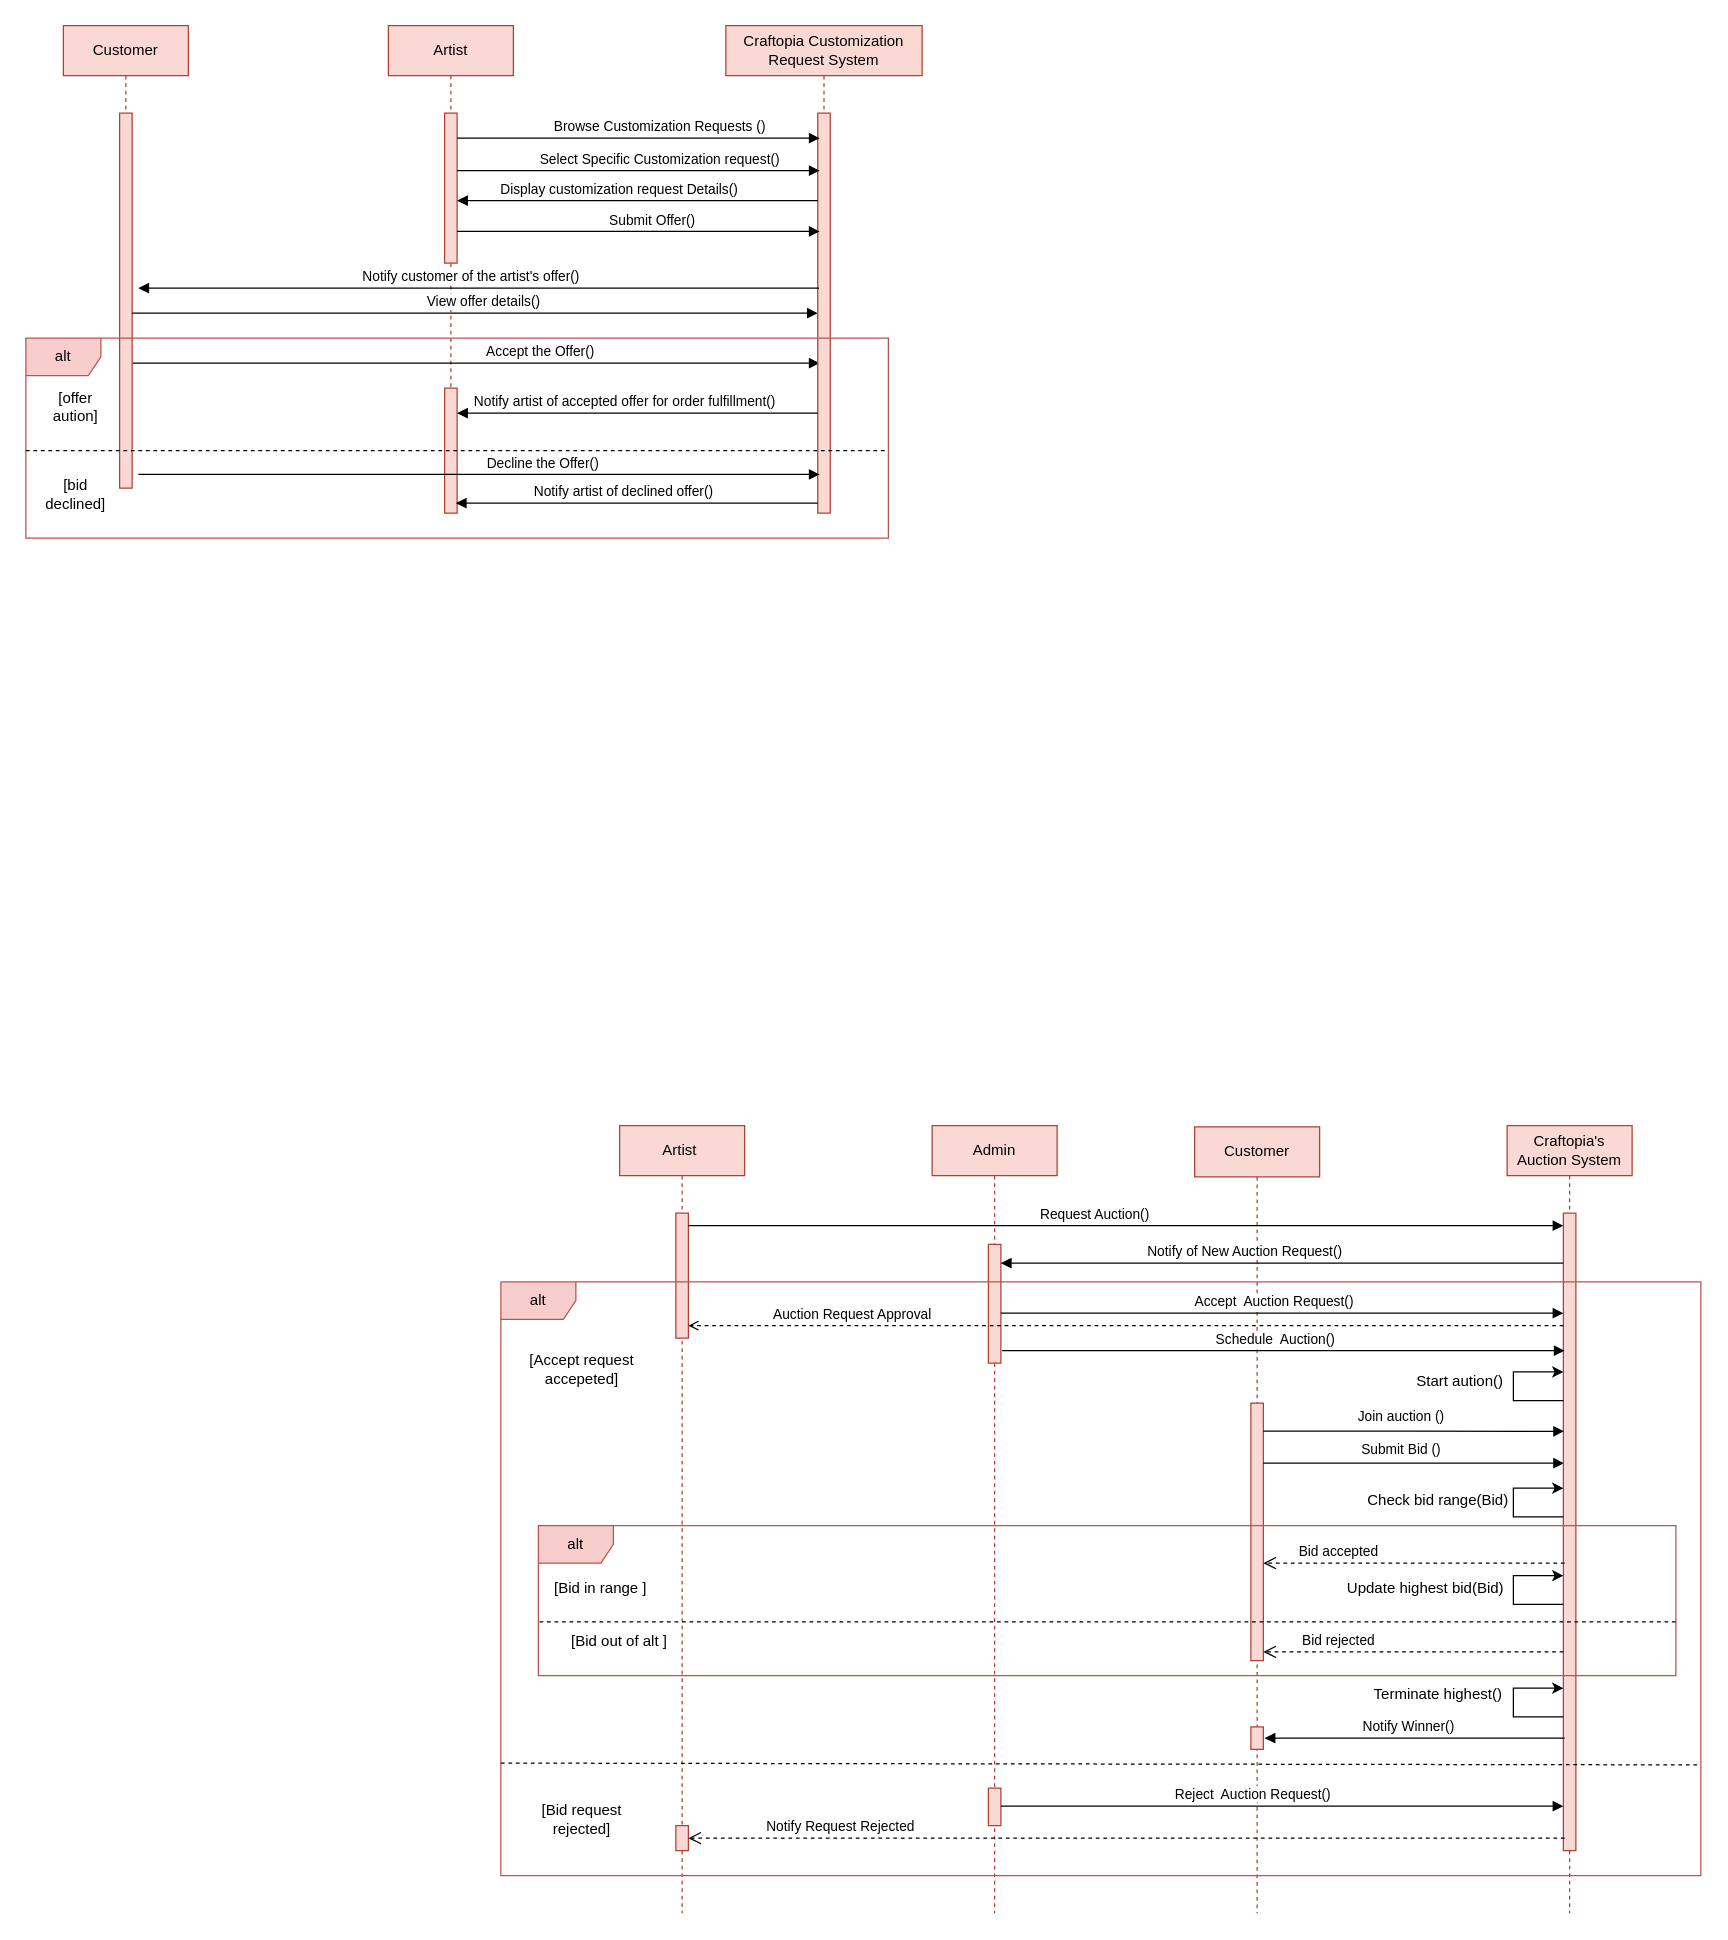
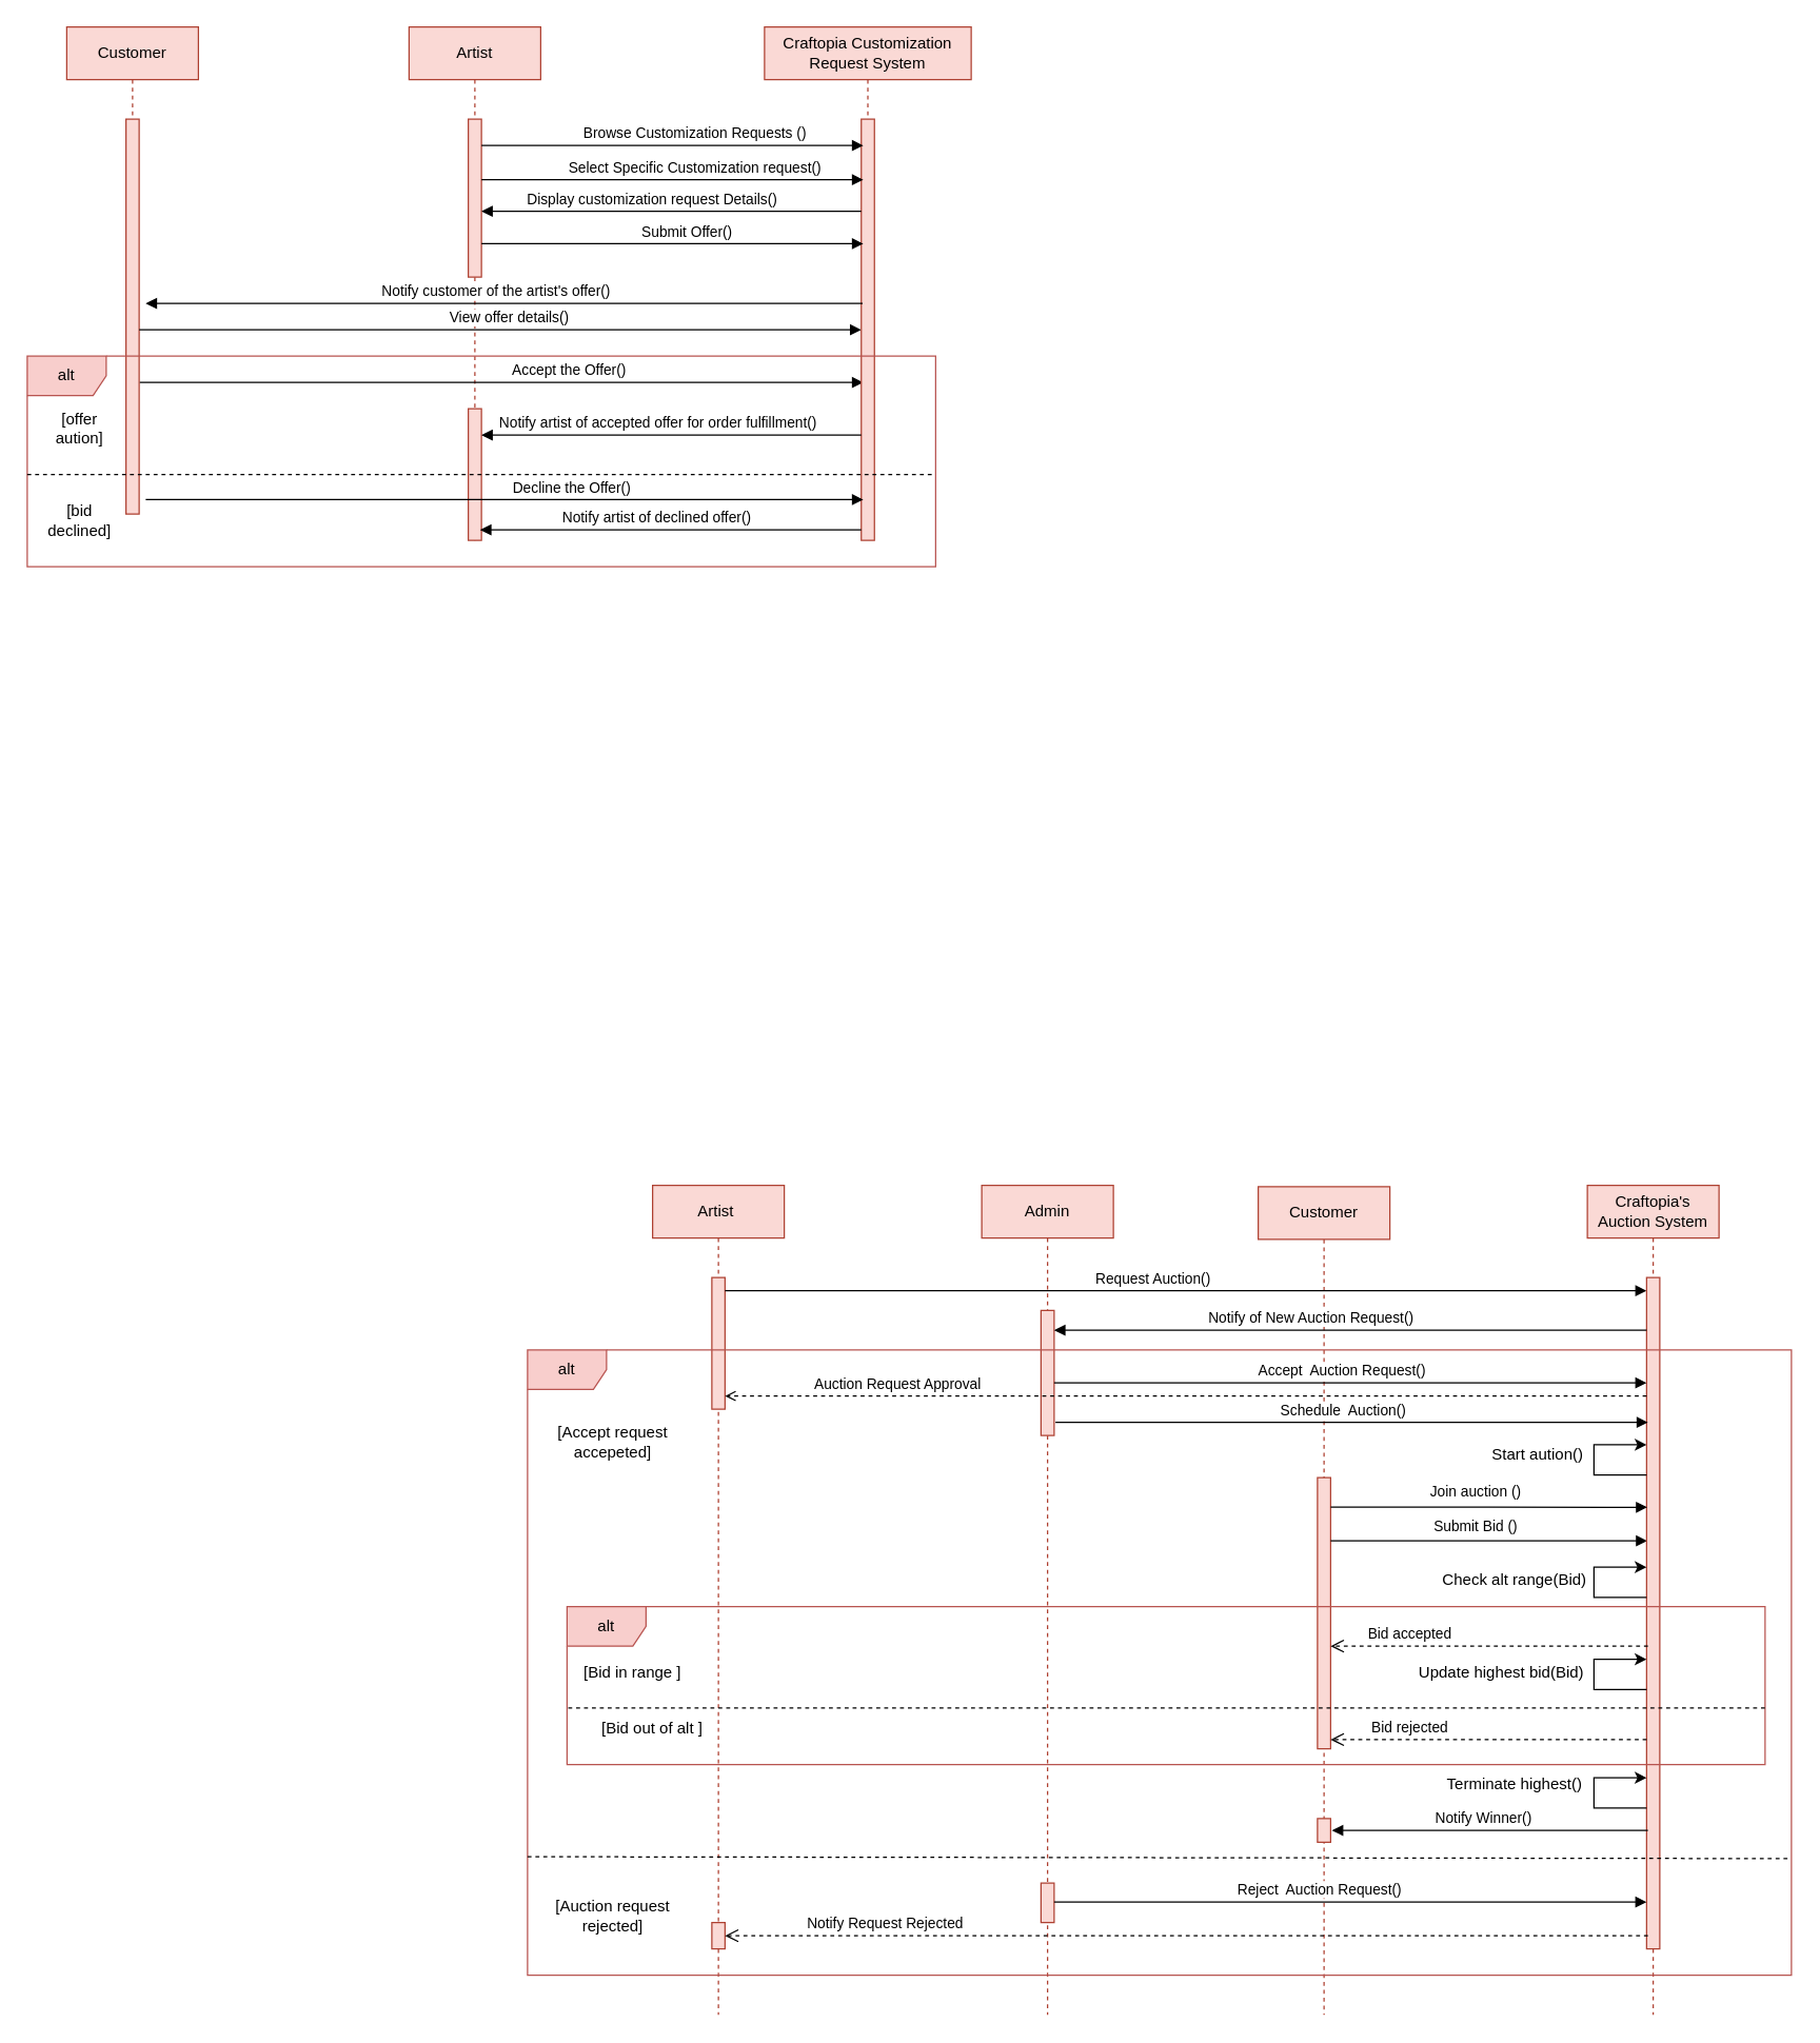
- <mxCell id="44" value="Check bid range(Bid)" style="text;html=1;align=center;verticalAlign=middle;whiteSpace=wrap;rounded=0;" parent="1" vertex="1"><mxGeometry x="1090" y="1190" width="120" height="20" as="geometry" /></mxCell>
+ <mxCell id="44" value="Check alt range(Bid)" style="text;html=1;align=center;verticalAlign=middle;whiteSpace=wrap;rounded=0;" parent="1" vertex="1"><mxGeometry x="1090" y="1190" width="120" height="20" as="geometry" /></mxCell>
- <mxCell id="37" value="[Bid request rejected]" style="text;html=1;align=center;verticalAlign=middle;whiteSpace=wrap;rounded=0;" parent="1" vertex="1"><mxGeometry x="420" y="1440" width="90" height="30" as="geometry" /></mxCell>
+ <mxCell id="37" value="[Auction request rejected]" style="text;html=1;align=center;verticalAlign=middle;whiteSpace=wrap;rounded=0;" parent="1" vertex="1"><mxGeometry x="420" y="1440" width="90" height="30" as="geometry" /></mxCell>
